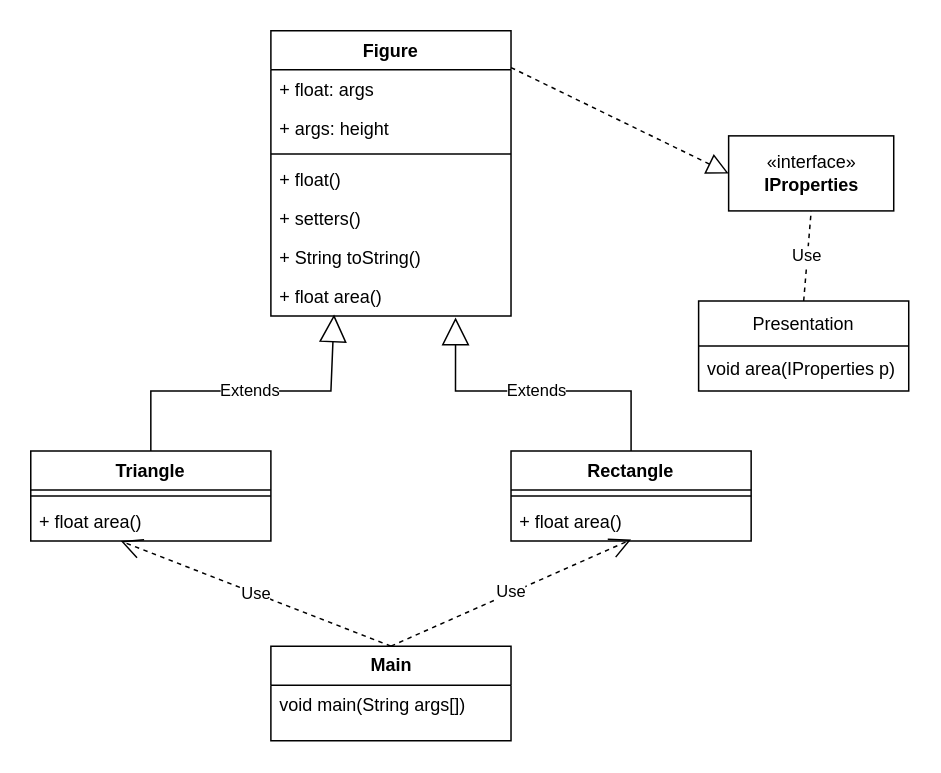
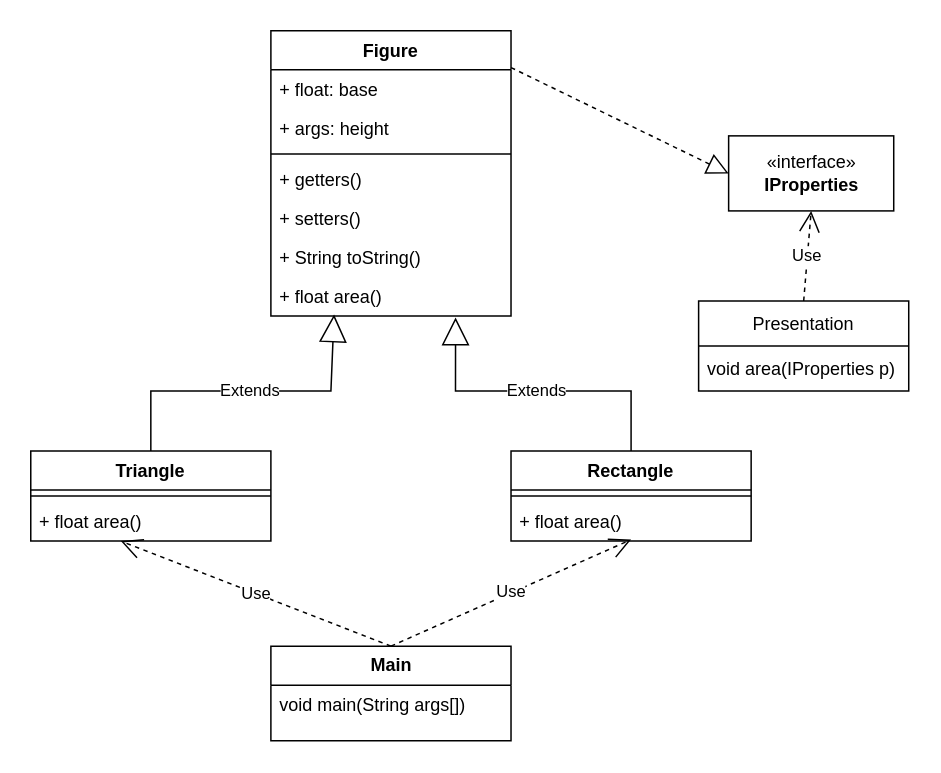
- <mxCell id="3" value="+ float: args" style="text;strokeColor=none;fillColor=none;align=left;verticalAlign=top;spacingLeft=4;spacingRight=4;overflow=hidden;rotatable=0;points=[[0,0.5],[1,0.5]];portConstraint=eastwest;" vertex="1" parent="2"><mxGeometry y="26" width="160" height="26" as="geometry" /></mxCell>
+ <mxCell id="3" value="+ float: base" style="text;strokeColor=none;fillColor=none;align=left;verticalAlign=top;spacingLeft=4;spacingRight=4;overflow=hidden;rotatable=0;points=[[0,0.5],[1,0.5]];portConstraint=eastwest;" vertex="1" parent="2"><mxGeometry y="26" width="160" height="26" as="geometry" /></mxCell>
- <mxCell id="6" value="+ float()" style="text;strokeColor=none;fillColor=none;align=left;verticalAlign=top;spacingLeft=4;spacingRight=4;overflow=hidden;rotatable=0;points=[[0,0.5],[1,0.5]];portConstraint=eastwest;" vertex="1" parent="2"><mxGeometry y="86" width="160" height="26" as="geometry" /></mxCell>
+ <mxCell id="6" value="+ getters()" style="text;strokeColor=none;fillColor=none;align=left;verticalAlign=top;spacingLeft=4;spacingRight=4;overflow=hidden;rotatable=0;points=[[0,0.5],[1,0.5]];portConstraint=eastwest;" vertex="1" parent="2"><mxGeometry y="86" width="160" height="26" as="geometry" /></mxCell>
- <mxCell id="22" value="Use" style="endArrow=none;endSize=12;dashed=1;html=1;rounded=0;entryX=0.5;entryY=1;entryDx=0;entryDy=0;exitX=0.5;exitY=0;exitDx=0;exitDy=0;" edge="1" parent="1" source="20" target="18"><mxGeometry width="160" relative="1" as="geometry"><mxPoint x="190" y="390" as="sourcePoint" /><mxPoint x="350" y="390" as="targetPoint" /></mxGeometry></mxCell>
+ <mxCell id="22" value="Use" style="endArrow=open;endSize=12;dashed=1;html=1;rounded=0;entryX=0.5;entryY=1;entryDx=0;entryDy=0;exitX=0.5;exitY=0;exitDx=0;exitDy=0;" edge="1" parent="1" source="20" target="18"><mxGeometry width="160" relative="1" as="geometry"><mxPoint x="190" y="390" as="sourcePoint" /><mxPoint x="350" y="390" as="targetPoint" /></mxGeometry></mxCell>
